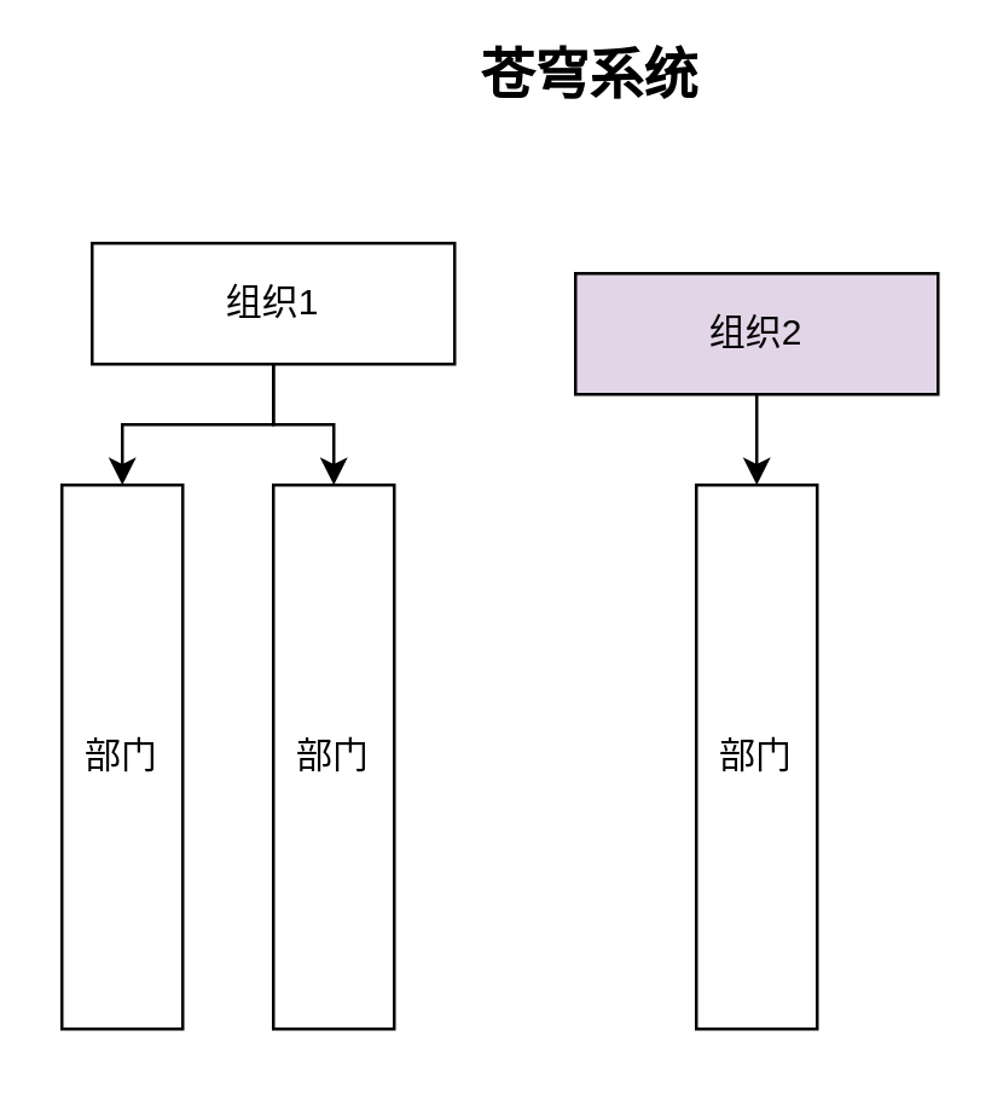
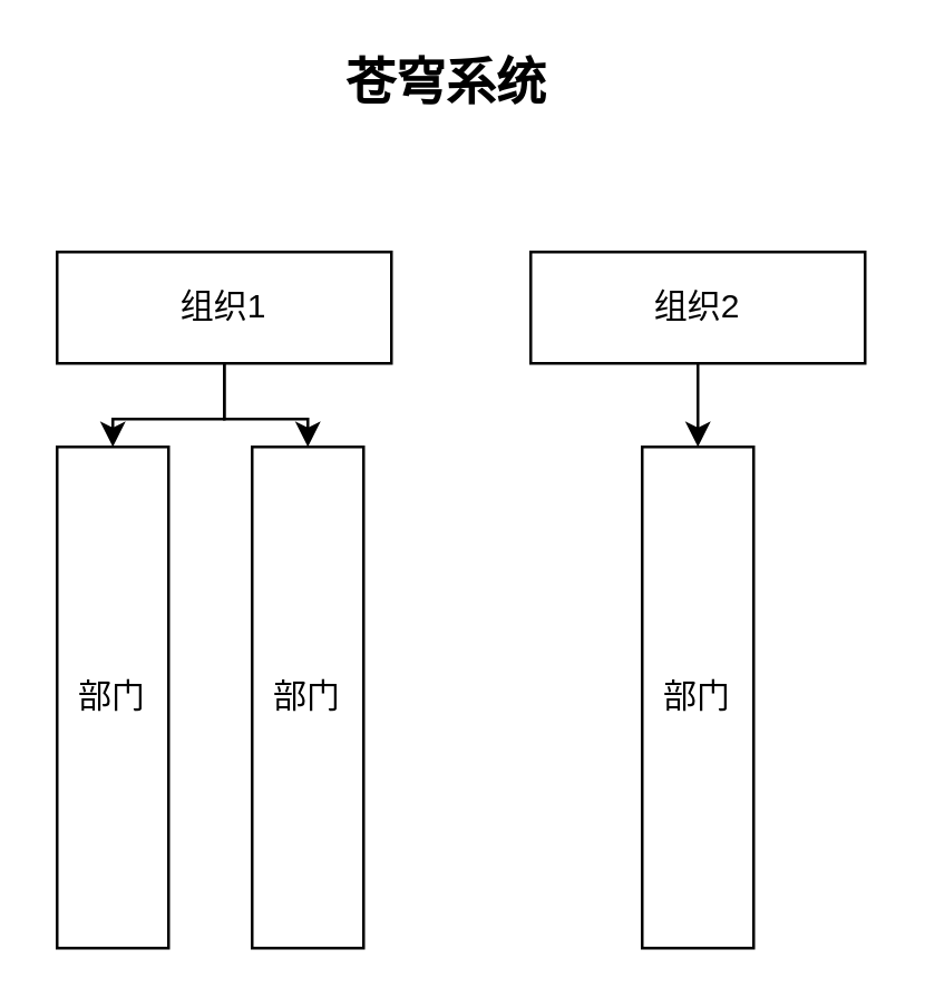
- <mxCell id="2" value="&lt;font style=&quot;font-size: 18px&quot;&gt;&lt;b&gt;苍穹系统&lt;/b&gt;&lt;/font&gt;" style="text;html=1;strokeColor=none;fillColor=none;align=center;verticalAlign=middle;whiteSpace=wrap;rounded=0;" vertex="1" parent="1"><mxGeometry x="135" y="15" width="120" height="20" as="geometry" /></mxCell>
+ <mxCell id="2" value="&lt;font style=&quot;font-size: 18px&quot;&gt;&lt;b&gt;苍穹系统&lt;/b&gt;&lt;/font&gt;" style="text;html=1;strokeColor=none;fillColor=none;align=center;verticalAlign=middle;whiteSpace=wrap;rounded=0;" vertex="1" parent="1"><mxGeometry x="100" y="20" width="120" height="20" as="geometry" /></mxCell>
- <mxCell id="5" value="组织1" style="rounded=0;whiteSpace=wrap;html=1;" vertex="1" parent="1"><mxGeometry x="30" y="80" width="120" height="40" as="geometry" /></mxCell>
+ <mxCell id="5" value="组织1" style="rounded=0;whiteSpace=wrap;html=1;" vertex="1" parent="1"><mxGeometry x="20" y="90" width="120" height="40" as="geometry" /></mxCell>
- <mxCell id="7" value="组织2" style="rounded=0;whiteSpace=wrap;html=1;fillColor=#e1d5e7;" vertex="1" parent="1"><mxGeometry x="190" y="90" width="120" height="40" as="geometry" /></mxCell>
+ <mxCell id="7" value="组织2" style="rounded=0;whiteSpace=wrap;html=1;" vertex="1" parent="1"><mxGeometry x="190" y="90" width="120" height="40" as="geometry" /></mxCell>
